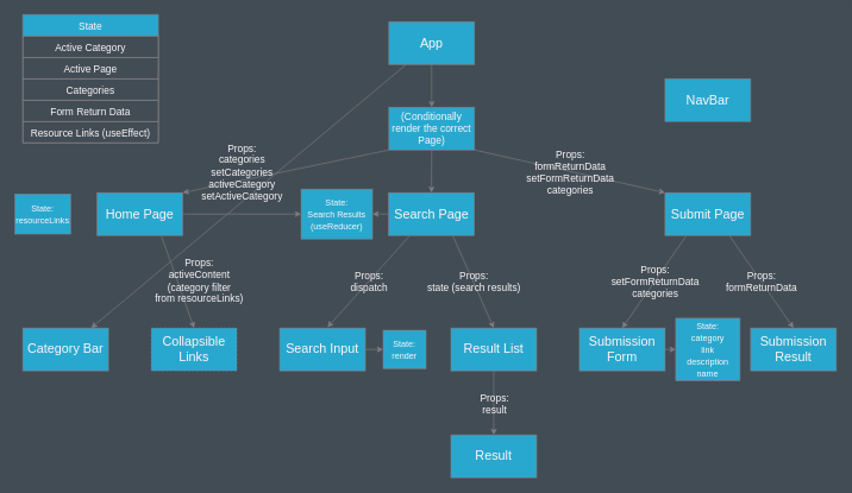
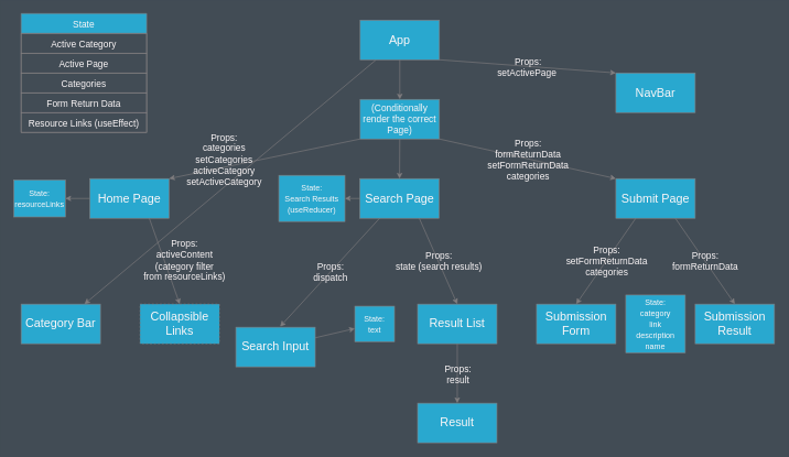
+ <mxCell id="4" value="" style="endArrow=classic;html=1;fontSize=14;exitX=1;exitY=1;exitDx=0;exitDy=0;entryX=0;entryY=0;entryDx=0;entryDy=0;labelBackgroundColor=none;fillColor=#29A8CF;rounded=0;fontColor=#FCF7F8;strokeColor=#827F80;" parent="1" source="3" target="12" edge="1"><mxGeometry relative="1" as="geometry"><mxPoint x="580" y="140" as="sourcePoint" /><mxPoint x="680" y="140" as="targetPoint" /></mxGeometry></mxCell>
+ <mxCell id="5" value="Props:&lt;br&gt;setActivePage&amp;nbsp;" style="edgeLabel;resizable=0;html=1;align=center;verticalAlign=middle;fontSize=14;labelBackgroundColor=none;fillColor=#29A8CF;strokeColor=#827F80;rounded=0;fontColor=#FCF7F8;endArrow=classic;" parent="4" connectable="0" vertex="1"><mxGeometry relative="1" as="geometry" /></mxCell>
- <mxCell id="15" value="" style="edgeStyle=none;html=1;labelBackgroundColor=none;fontSize=14;rounded=0;strokeColor=#827F80;fontColor=#FCF7F8;fillColor=#29A8CF;" parent="1" source="16" target="47" edge="1"><mxGeometry relative="1" as="geometry" /></mxCell>
+ <mxCell id="15" value="" style="edgeStyle=none;html=1;labelBackgroundColor=none;fontSize=14;rounded=0;strokeColor=#827F80;fontColor=#FCF7F8;fillColor=#29A8CF;" parent="1" source="16" target="50" edge="1"><mxGeometry relative="1" as="geometry" /></mxCell>
- <mxCell id="26" value="&lt;font style=&quot;font-size: 18px&quot;&gt;Search Input&lt;/font&gt;" style="rounded=0;whiteSpace=wrap;html=1;fontSize=14;labelBackgroundColor=none;fillColor=#29A8CF;fontColor=#FCF7F8;endArrow=classic;strokeColor=#827F80;" parent="1" vertex="1"><mxGeometry x="391" y="460" width="120" height="60" as="geometry" /></mxCell>
+ <mxCell id="26" value="&lt;font style=&quot;font-size: 18px&quot;&gt;Search Input&lt;/font&gt;" style="rounded=0;whiteSpace=wrap;html=1;fontSize=14;labelBackgroundColor=none;fillColor=#29A8CF;fontColor=#FCF7F8;endArrow=classic;strokeColor=#827F80;" parent="1" vertex="1"><mxGeometry x="356" y="495" width="120" height="60" as="geometry" /></mxCell>
- <mxCell id="49" value="&lt;font style=&quot;font-size: 12px&quot;&gt;State:&lt;br&gt;&lt;span style=&quot;text-align: left&quot;&gt;render&lt;br&gt;&lt;/span&gt;&lt;/font&gt;" style="rounded=0;whiteSpace=wrap;html=1;fontSize=14;labelBackgroundColor=none;fillColor=#29A8CF;fontColor=#FCF7F8;endArrow=classic;strokeColor=#827F80;" parent="1" vertex="1"><mxGeometry x="536" y="463.13" width="60" height="53.75" as="geometry" /></mxCell>
+ <mxCell id="49" value="&lt;font style=&quot;font-size: 12px&quot;&gt;State:&lt;br&gt;&lt;span style=&quot;text-align: left&quot;&gt;text&lt;br&gt;&lt;/span&gt;&lt;/font&gt;" style="rounded=0;whiteSpace=wrap;html=1;fontSize=14;labelBackgroundColor=none;fillColor=#29A8CF;fontColor=#FCF7F8;endArrow=classic;strokeColor=#827F80;" parent="1" vertex="1"><mxGeometry x="536" y="463.13" width="60" height="53.75" as="geometry" /></mxCell>
- <mxCell id="22" style="edgeStyle=none;html=1;exitX=1;exitY=0.5;exitDx=0;exitDy=0;entryX=0;entryY=0.5;entryDx=0;entryDy=0;fontSize=14;labelBackgroundColor=none;fillColor=#29A8CF;rounded=0;fontColor=#FCF7F8;strokeColor=#827F80;" parent="1" source="23" target="48" edge="1"><mxGeometry relative="1" as="geometry" /></mxCell>
